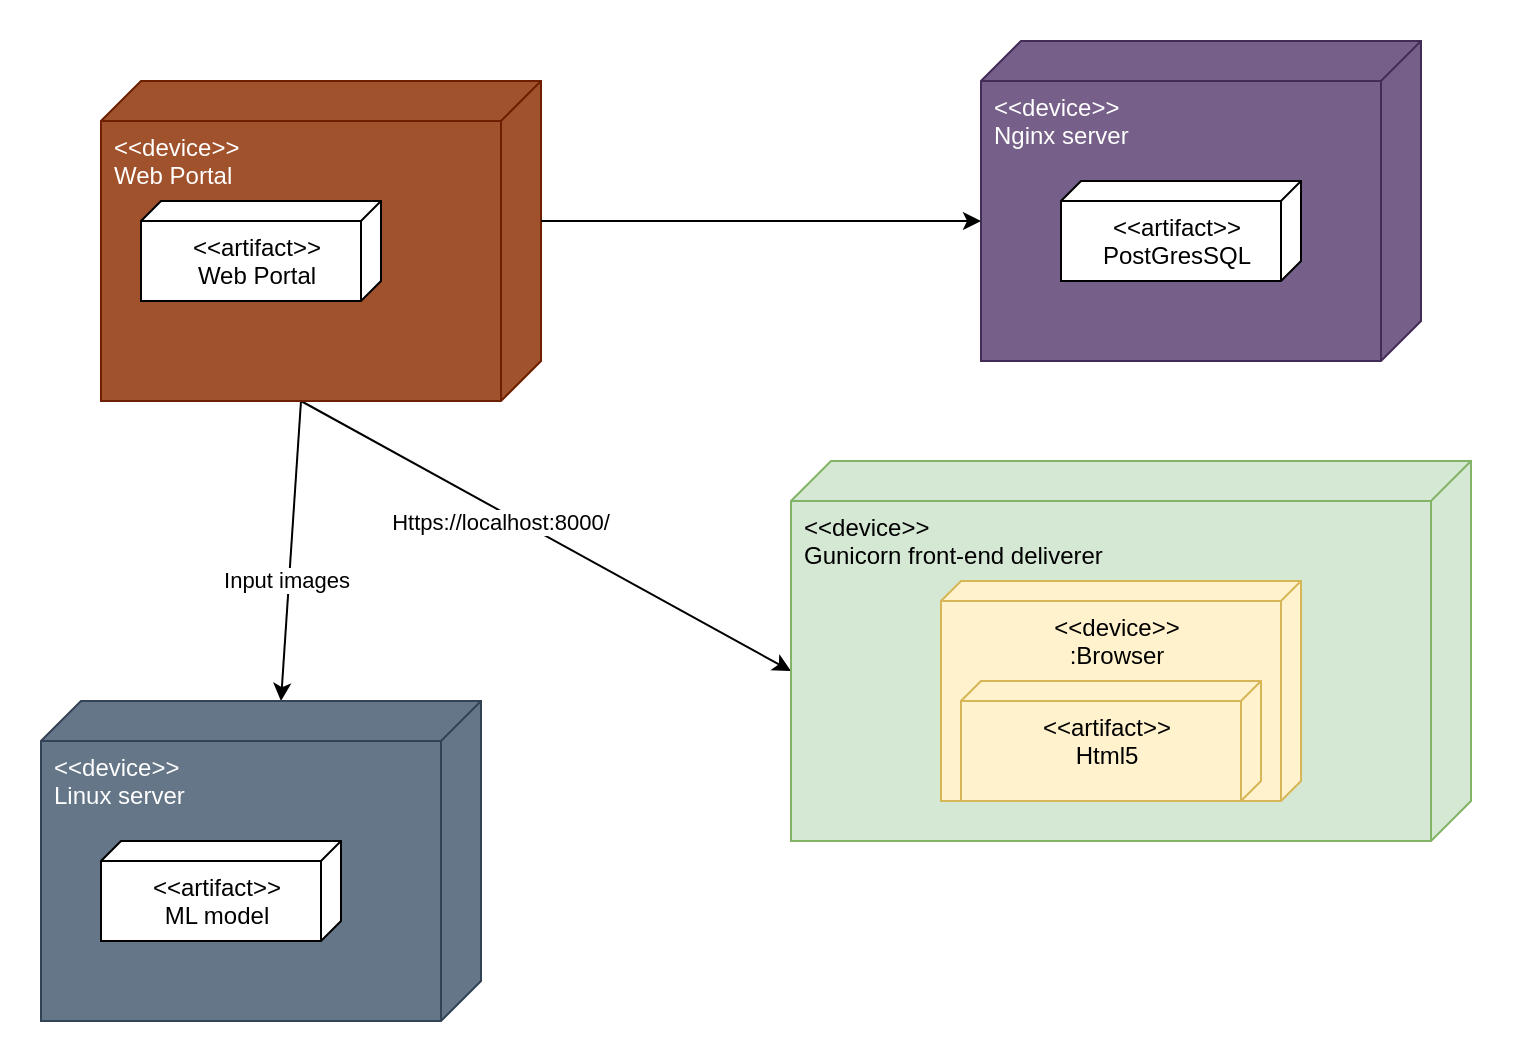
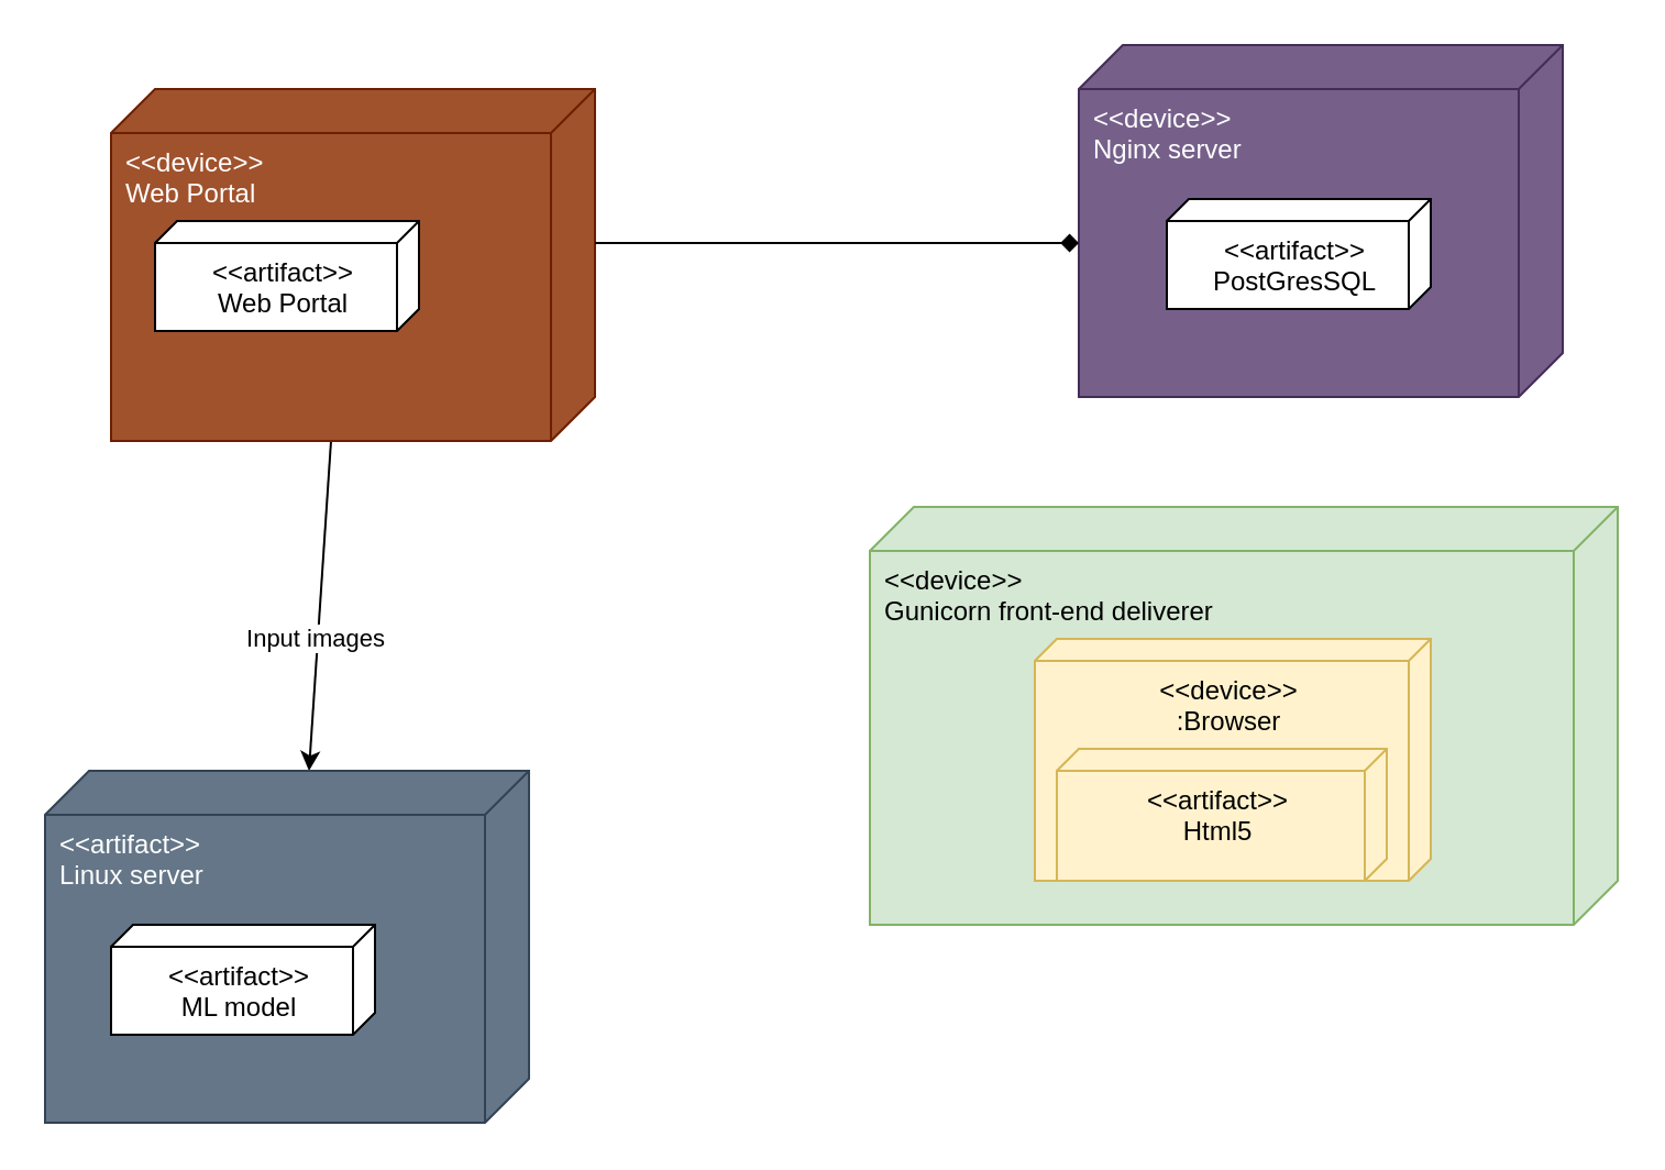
- <mxCell id="15" style="rounded=0;orthogonalLoop=1;jettySize=auto;html=1;exitX=0;exitY=0;exitDx=70;exitDy=0;exitPerimeter=0;entryX=0;entryY=0;entryDx=90;entryDy=220;entryPerimeter=0;" edge="1" parent="1" source="6" target="8"><mxGeometry relative="1" as="geometry"><mxPoint x="180" y="-30" as="sourcePoint" /><mxPoint x="425" y="105" as="targetPoint" /></mxGeometry></mxCell>
+ <mxCell id="15" style="rounded=0;orthogonalLoop=1;jettySize=auto;html=1;exitX=0;exitY=0;exitDx=70;exitDy=0;exitPerimeter=0;entryX=0;entryY=0;entryDx=90;entryDy=220;entryPerimeter=0;endArrow=diamond;" edge="1" parent="1" source="6" target="8"><mxGeometry relative="1" as="geometry"><mxPoint x="180" y="-30" as="sourcePoint" /><mxPoint x="425" y="105" as="targetPoint" /></mxGeometry></mxCell>
- <mxCell id="2" style="rounded=0;orthogonalLoop=1;jettySize=auto;html=1;exitX=0;exitY=0;exitDx=160;exitDy=120;exitPerimeter=0;entryX=0;entryY=0;entryDx=105;entryDy=340;entryPerimeter=0;" edge="1" parent="1" source="6" target="10"><mxGeometry relative="1" as="geometry" /></mxCell>
- <mxCell id="3" value="Https://localhost:8000/" style="edgeLabel;html=1;align=center;verticalAlign=middle;resizable=0;points=[];" vertex="1" connectable="0" parent="2"><mxGeometry x="-0.393" y="3" relative="1" as="geometry"><mxPoint x="24" y="22" as="offset" /></mxGeometry></mxCell>
- <mxCell id="13" value="&amp;lt;&amp;lt;device&amp;gt;&amp;gt;&lt;br&gt;Linux server" style="verticalAlign=top;align=left;shape=cube;size=20;direction=south;fontStyle=0;html=1;boundedLbl=1;spacingLeft=5;fillColor=#647687;fontColor=#ffffff;strokeColor=#314354;" vertex="1" parent="1"><mxGeometry x="20" y="350" width="220" height="160" as="geometry" /></mxCell>
+ <mxCell id="13" value="&amp;lt;&amp;lt;artifact&amp;gt;&amp;gt;&lt;br&gt;Linux server" style="verticalAlign=top;align=left;shape=cube;size=20;direction=south;fontStyle=0;html=1;boundedLbl=1;spacingLeft=5;fillColor=#647687;fontColor=#ffffff;strokeColor=#314354;" vertex="1" parent="1"><mxGeometry x="20" y="350" width="220" height="160" as="geometry" /></mxCell>
